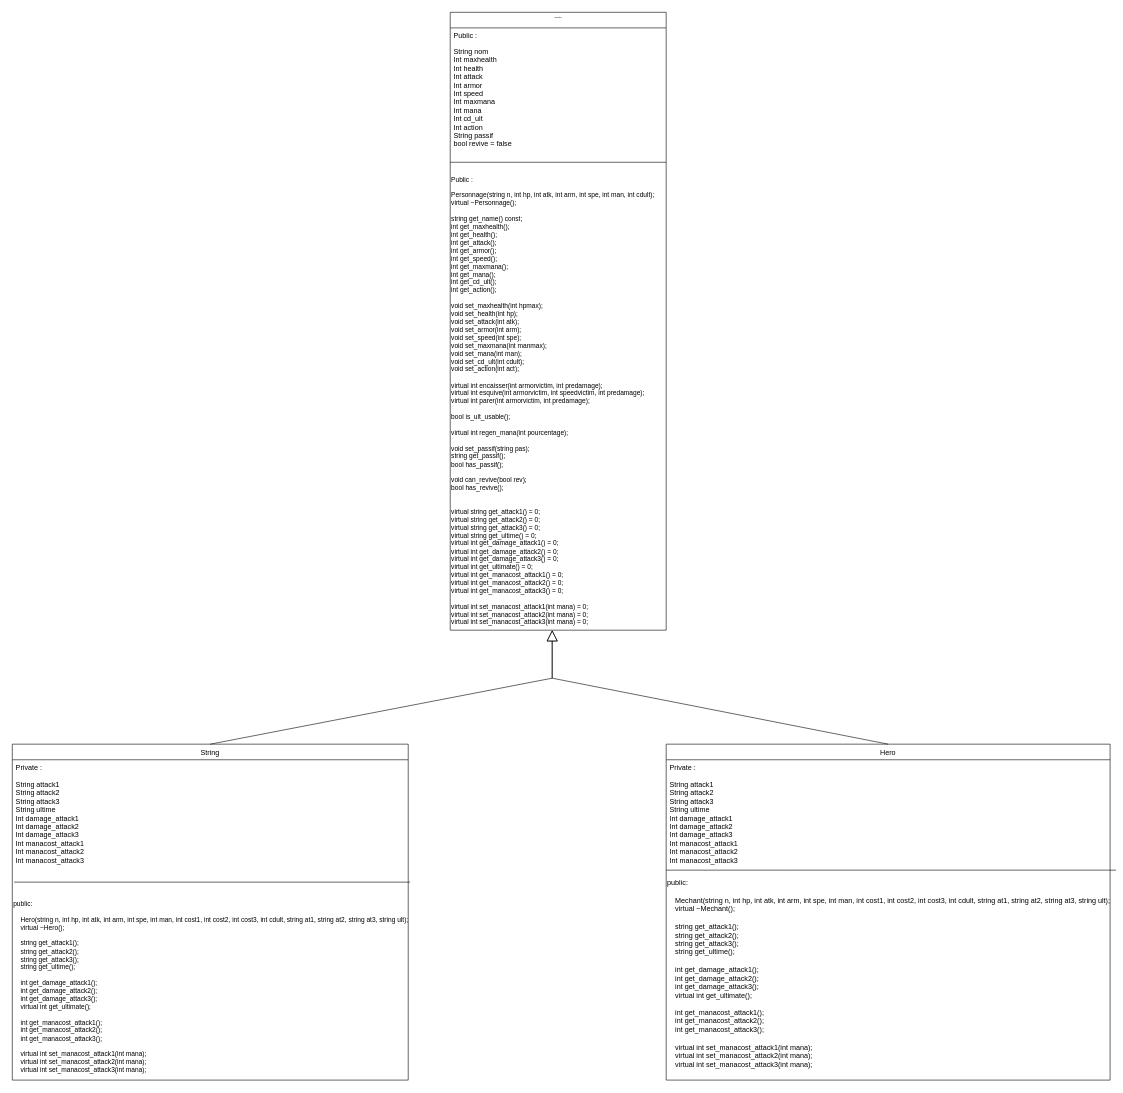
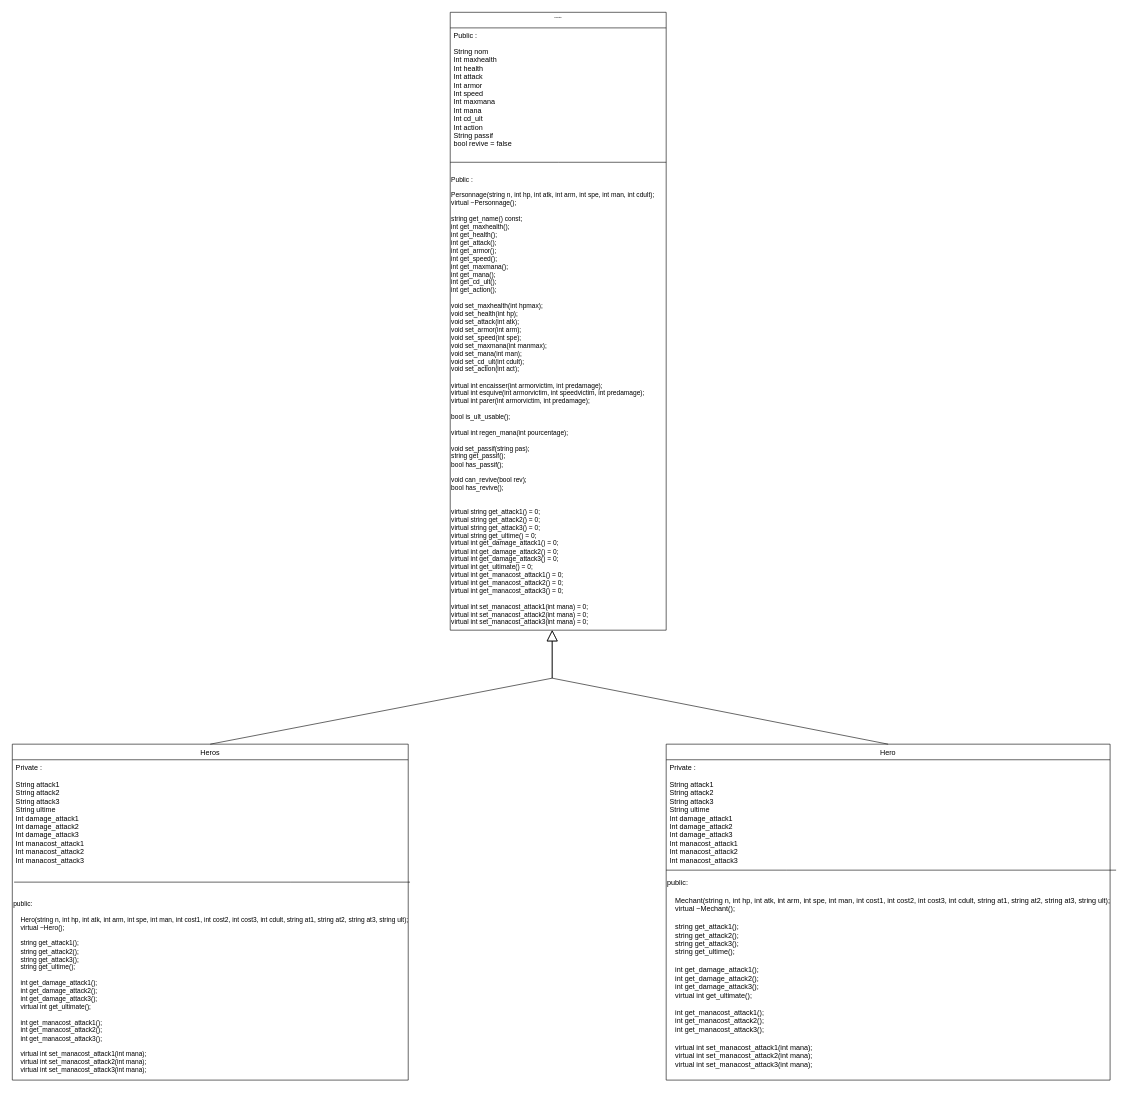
- <mxCell id="9" value="String" style="swimlane;fontStyle=0;align=center;verticalAlign=top;childLayout=stackLayout;horizontal=1;startSize=26;horizontalStack=0;resizeParent=1;resizeLast=0;collapsible=1;marginBottom=0;rounded=0;shadow=0;strokeWidth=1;" parent="1" vertex="1"><mxGeometry x="20" y="1240" width="660" height="560" as="geometry"><mxRectangle x="130" y="380" width="160" height="26" as="alternateBounds" /></mxGeometry></mxCell>
+ <mxCell id="9" value="Heros" style="swimlane;fontStyle=0;align=center;verticalAlign=top;childLayout=stackLayout;horizontal=1;startSize=26;horizontalStack=0;resizeParent=1;resizeLast=0;collapsible=1;marginBottom=0;rounded=0;shadow=0;strokeWidth=1;" parent="1" vertex="1"><mxGeometry x="20" y="1240" width="660" height="560" as="geometry"><mxRectangle x="130" y="380" width="160" height="26" as="alternateBounds" /></mxGeometry></mxCell>
